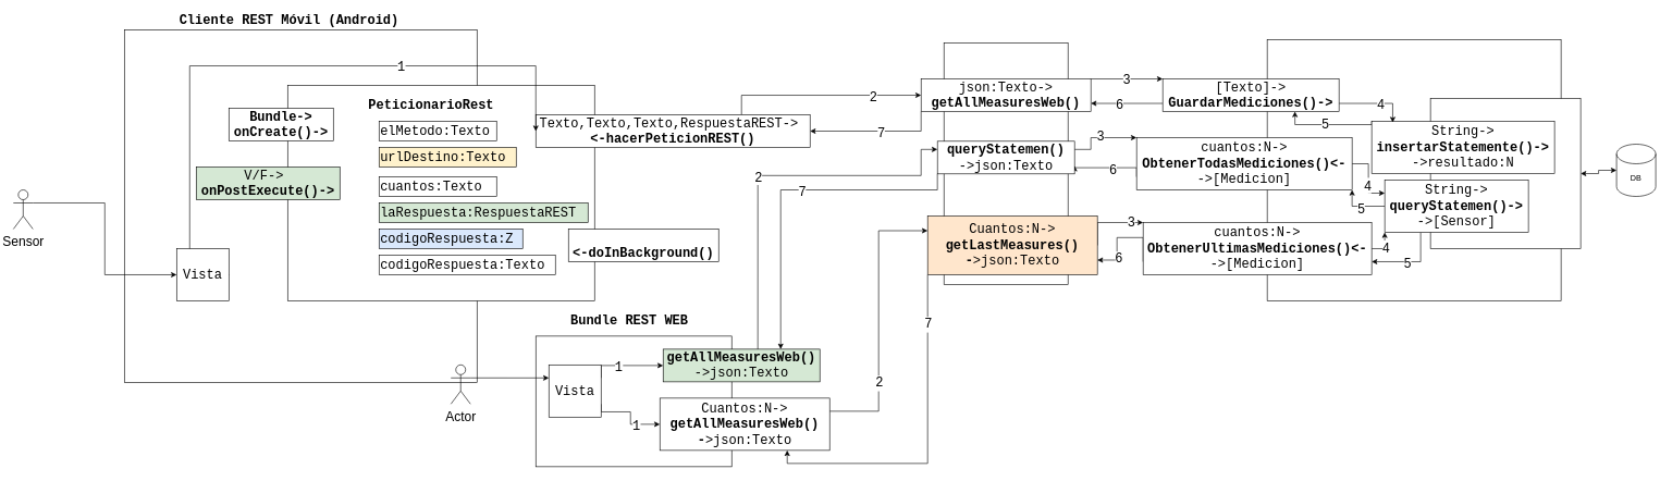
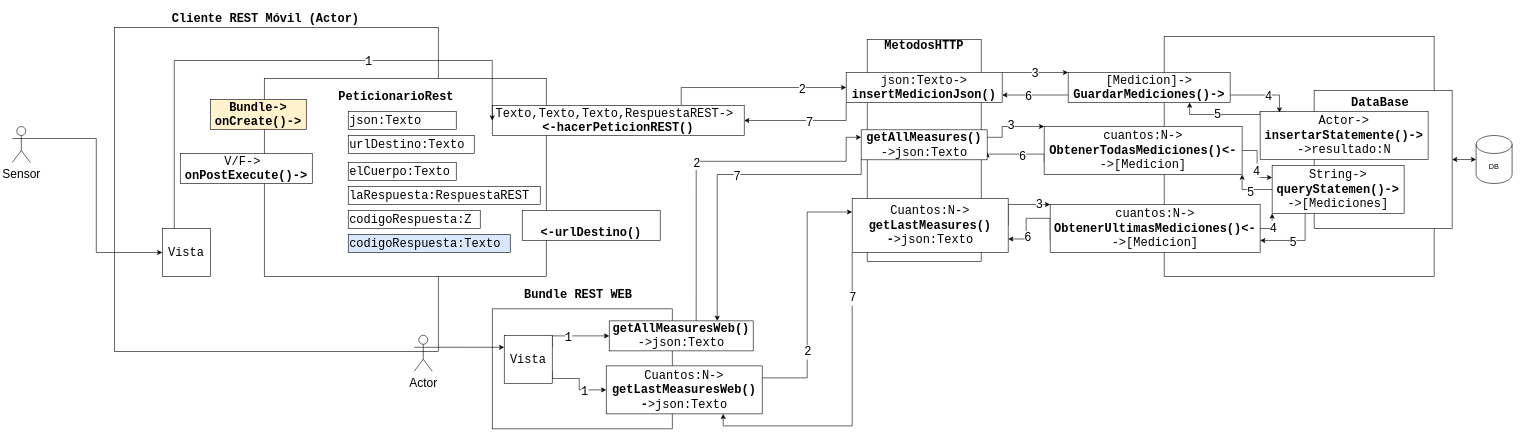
- <mxCell id="44" value="Cliente REST Móvil (Android)" style="text;html=1;strokeColor=none;fillColor=none;align=center;verticalAlign=middle;whiteSpace=wrap;rounded=0;fontStyle=1;fontFamily=Courier New;fontSize=20;" vertex="1" parent="1"><mxGeometry x="260" y="20" width="365" height="20" as="geometry" /></mxCell>
+ <mxCell id="44" value="Cliente REST Móvil (Actor)" style="text;html=1;strokeColor=none;fillColor=none;align=center;verticalAlign=middle;whiteSpace=wrap;rounded=0;fontStyle=1;fontFamily=Courier New;fontSize=20;" vertex="1" parent="1"><mxGeometry x="260" y="20" width="365" height="20" as="geometry" /></mxCell>
+ <mxCell id="24" value="MetodosHTTP" style="text;html=1;strokeColor=none;fillColor=none;align=center;verticalAlign=middle;whiteSpace=wrap;rounded=0;fontStyle=1;fontFamily=Courier New;fontSize=20;" vertex="1" parent="1"><mxGeometry x="1460" y="65" width="160" height="20" as="geometry" /></mxCell>
- <mxCell id="26" value="json:Texto-&amp;gt;&lt;br&gt;&lt;b&gt;getAllMeasuresWeb()&lt;/b&gt;" style="rounded=0;whiteSpace=wrap;html=1;fontFamily=Courier New;fontSize=20;align=center;fontStyle=0;autosize=1;" vertex="1" parent="1"><mxGeometry x="1410" y="120" width="260" height="50" as="geometry" /></mxCell>
+ <mxCell id="26" value="json:Texto-&amp;gt;&lt;br&gt;&lt;b&gt;insertMedicionJson()&lt;/b&gt;" style="rounded=0;whiteSpace=wrap;html=1;fontFamily=Courier New;fontSize=20;align=center;fontStyle=0;autosize=1;" vertex="1" parent="1"><mxGeometry x="1410" y="120" width="260" height="50" as="geometry" /></mxCell>
- <mxCell id="42" value="[Texto]-&amp;gt;&lt;br&gt;&lt;b&gt;GuardarMediciones()-&amp;gt;&lt;/b&gt;" style="rounded=0;whiteSpace=wrap;html=1;fontFamily=Courier New;fontSize=20;align=center;fontStyle=0;autosize=1;" vertex="1" parent="1"><mxGeometry x="1780" y="120" width="270" height="50" as="geometry" /></mxCell>
+ <mxCell id="42" value="[Medicion]-&amp;gt;&lt;br&gt;&lt;b&gt;GuardarMediciones()-&amp;gt;&lt;/b&gt;" style="rounded=0;whiteSpace=wrap;html=1;fontFamily=Courier New;fontSize=20;align=center;fontStyle=0;autosize=1;" vertex="1" parent="1"><mxGeometry x="1780" y="120" width="270" height="50" as="geometry" /></mxCell>
+ <mxCell id="14" value="DataBase" style="text;html=1;strokeColor=none;fillColor=none;align=center;verticalAlign=middle;whiteSpace=wrap;rounded=0;fontStyle=1;fontFamily=Courier New;fontSize=20;" vertex="1" parent="1"><mxGeometry x="2220" y="160" width="160" height="20" as="geometry" /></mxCell>
- <mxCell id="58" value="&lt;div&gt;&lt;/div&gt;&lt;b&gt;Bundle-&amp;gt;&lt;br&gt;onCreate()-&amp;gt;&lt;/b&gt;" style="rounded=0;whiteSpace=wrap;html=1;fontFamily=Courier New;fontSize=20;align=center;fontStyle=0;autosize=1;" vertex="1" parent="1"><mxGeometry x="350" y="165" width="160" height="50" as="geometry" /></mxCell>
+ <mxCell id="58" value="&lt;div&gt;&lt;/div&gt;&lt;b&gt;Bundle-&amp;gt;&lt;br&gt;onCreate()-&amp;gt;&lt;/b&gt;" style="rounded=0;whiteSpace=wrap;html=1;fontFamily=Courier New;fontSize=20;align=center;fontStyle=0;autosize=1;fillColor=#fff2cc;" vertex="1" parent="1"><mxGeometry x="350" y="165" width="160" height="50" as="geometry" /></mxCell>
- <mxCell id="59" value="elMetodo:Texto" style="rounded=0;whiteSpace=wrap;html=1;fontFamily=Courier New;fontSize=20;align=left;fontStyle=0;autosize=1;" vertex="1" parent="1"><mxGeometry x="580" y="185" width="180" height="30" as="geometry" /></mxCell>
+ <mxCell id="59" value="json:Texto" style="rounded=0;whiteSpace=wrap;html=1;fontFamily=Courier New;fontSize=20;align=left;fontStyle=0;autosize=1;" vertex="1" parent="1"><mxGeometry x="580" y="185" width="180" height="30" as="geometry" /></mxCell>
- <mxCell id="17" value="String-&amp;gt;&lt;br&gt;&lt;b&gt;insertarStatemente()-&amp;gt;&lt;/b&gt;&lt;br&gt;-&amp;gt;resultado:N" style="rounded=0;whiteSpace=wrap;html=1;fontFamily=Courier New;fontSize=20;align=center;fontStyle=0;autosize=1;" vertex="1" parent="1"><mxGeometry x="2100" y="185" width="280" height="80" as="geometry" /></mxCell>
+ <mxCell id="17" value="Actor-&amp;gt;&lt;br&gt;&lt;b&gt;insertarStatemente()-&amp;gt;&lt;/b&gt;&lt;br&gt;-&amp;gt;resultado:N" style="rounded=0;whiteSpace=wrap;html=1;fontFamily=Courier New;fontSize=20;align=center;fontStyle=0;autosize=1;" vertex="1" parent="1"><mxGeometry x="2100" y="185" width="280" height="80" as="geometry" /></mxCell>
- <mxCell id="63" value="urlDestino:Texto" style="rounded=0;whiteSpace=wrap;html=1;fontFamily=Courier New;fontSize=20;align=left;fontStyle=0;autosize=1;fillColor=#fff2cc;" vertex="1" parent="1"><mxGeometry x="580" y="225" width="210" height="30" as="geometry" /></mxCell>
+ <mxCell id="63" value="urlDestino:Texto" style="rounded=0;whiteSpace=wrap;html=1;fontFamily=Courier New;fontSize=20;align=left;fontStyle=0;autosize=1;" vertex="1" parent="1"><mxGeometry x="580" y="225" width="210" height="30" as="geometry" /></mxCell>
- <mxCell id="29" value="&lt;b&gt;queryStatemen()&lt;br&gt;&lt;/b&gt;-&amp;gt;json:Texto" style="rounded=0;whiteSpace=wrap;html=1;fontFamily=Courier New;fontSize=20;align=center;fontStyle=0;autosize=1;" vertex="1" parent="1"><mxGeometry x="1435" y="215.5" width="210" height="50" as="geometry" /></mxCell>
+ <mxCell id="29" value="&lt;b&gt;getAllMeasures()&lt;br&gt;&lt;/b&gt;-&amp;gt;json:Texto" style="rounded=0;whiteSpace=wrap;html=1;fontFamily=Courier New;fontSize=20;align=center;fontStyle=0;autosize=1;" vertex="1" parent="1"><mxGeometry x="1435" y="215.5" width="210" height="50" as="geometry" /></mxCell>
- <mxCell id="11" value="DB" style="shape=cylinder3;whiteSpace=wrap;html=1;boundedLbl=1;backgroundOutline=1;size=15;" vertex="1" parent="1"><mxGeometry x="2475" y="220" width="60" height="80" as="geometry" /></mxCell>
+ <mxCell id="11" value="DB" style="shape=cylinder3;whiteSpace=wrap;html=1;boundedLbl=1;backgroundOutline=1;size=15;" vertex="1" parent="1"><mxGeometry x="2460" y="225" width="60" height="80" as="geometry" /></mxCell>
- <mxCell id="62" value="V/F-&amp;gt;&amp;nbsp;&lt;br&gt;&lt;b&gt;onPostExecute()-&amp;gt;&lt;/b&gt;" style="rounded=0;whiteSpace=wrap;html=1;fontFamily=Courier New;fontSize=20;align=center;fontStyle=0;autosize=1;fillColor=#d5e8d4;" vertex="1" parent="1"><mxGeometry x="300" y="255" width="220" height="50" as="geometry" /></mxCell>
+ <mxCell id="62" value="V/F-&amp;gt;&amp;nbsp;&lt;br&gt;&lt;b&gt;onPostExecute()-&amp;gt;&lt;/b&gt;" style="rounded=0;whiteSpace=wrap;html=1;fontFamily=Courier New;fontSize=20;align=center;fontStyle=0;autosize=1;" vertex="1" parent="1"><mxGeometry x="300" y="255" width="220" height="50" as="geometry" /></mxCell>
- <mxCell id="60" value="cuantos:Texto" style="rounded=0;whiteSpace=wrap;html=1;fontFamily=Courier New;fontSize=20;align=left;fontStyle=0;autosize=1;" vertex="1" parent="1"><mxGeometry x="580" y="270" width="180" height="30" as="geometry" /></mxCell>
+ <mxCell id="60" value="elCuerpo:Texto" style="rounded=0;whiteSpace=wrap;html=1;fontFamily=Courier New;fontSize=20;align=left;fontStyle=0;autosize=1;" vertex="1" parent="1"><mxGeometry x="580" y="270" width="180" height="30" as="geometry" /></mxCell>
- <mxCell id="22" value="String-&amp;gt;&lt;br&gt;&lt;b&gt;queryStatemen()-&amp;gt;&lt;/b&gt;&lt;br&gt;-&amp;gt;[Sensor]" style="rounded=0;whiteSpace=wrap;html=1;fontFamily=Courier New;fontSize=20;align=center;fontStyle=0;autosize=1;" vertex="1" parent="1"><mxGeometry x="2120" y="275" width="220" height="80" as="geometry" /></mxCell>
+ <mxCell id="22" value="String-&amp;gt;&lt;br&gt;&lt;b&gt;queryStatemen()-&amp;gt;&lt;/b&gt;&lt;br&gt;-&amp;gt;[Mediciones]" style="rounded=0;whiteSpace=wrap;html=1;fontFamily=Courier New;fontSize=20;align=center;fontStyle=0;autosize=1;" vertex="1" parent="1"><mxGeometry x="2120" y="275" width="220" height="80" as="geometry" /></mxCell>
- <mxCell id="83" value="Sensor" style="shape=umlActor;verticalLabelPosition=bottom;verticalAlign=top;html=1;outlineConnect=0;fontSize=20;" vertex="1" parent="1"><mxGeometry x="20" y="290" width="30" height="60" as="geometry" /></mxCell>
+ <mxCell id="83" value="Sensor" style="shape=umlActor;verticalLabelPosition=bottom;verticalAlign=top;html=1;outlineConnect=0;fontSize=20;" vertex="1" parent="1"><mxGeometry x="20" y="210" width="30" height="60" as="geometry" /></mxCell>
- <mxCell id="61" value="laRespuesta:RespuestaREST" style="rounded=0;whiteSpace=wrap;html=1;fontFamily=Courier New;fontSize=20;align=left;fontStyle=0;autosize=1;fillColor=#d5e8d4;" vertex="1" parent="1"><mxGeometry x="580" y="310" width="320" height="30" as="geometry" /></mxCell>
+ <mxCell id="61" value="laRespuesta:RespuestaREST" style="rounded=0;whiteSpace=wrap;html=1;fontFamily=Courier New;fontSize=20;align=left;fontStyle=0;autosize=1;" vertex="1" parent="1"><mxGeometry x="580" y="310" width="320" height="30" as="geometry" /></mxCell>
- <mxCell id="64" value="codigoRespuesta:Z" style="rounded=0;whiteSpace=wrap;html=1;fontFamily=Courier New;fontSize=20;align=left;fontStyle=0;autosize=1;fillColor=#dae8fc;" vertex="1" parent="1"><mxGeometry x="580" y="350" width="220" height="30" as="geometry" /></mxCell>
+ <mxCell id="64" value="codigoRespuesta:Z" style="rounded=0;whiteSpace=wrap;html=1;fontFamily=Courier New;fontSize=20;align=left;fontStyle=0;autosize=1;" vertex="1" parent="1"><mxGeometry x="580" y="350" width="220" height="30" as="geometry" /></mxCell>
- <mxCell id="66" value="&lt;br&gt;&lt;b&gt;&amp;lt;-doInBackground()&lt;/b&gt;" style="rounded=0;whiteSpace=wrap;html=1;fontFamily=Courier New;fontSize=20;align=center;fontStyle=0;autosize=1;" vertex="1" parent="1"><mxGeometry x="870" y="350" width="230" height="50" as="geometry" /></mxCell>
+ <mxCell id="66" value="&lt;br&gt;&lt;b&gt;&amp;lt;-urlDestino()&lt;/b&gt;" style="rounded=0;whiteSpace=wrap;html=1;fontFamily=Courier New;fontSize=20;align=center;fontStyle=0;autosize=1;" vertex="1" parent="1"><mxGeometry x="870" y="350" width="230" height="50" as="geometry" /></mxCell>
- <mxCell id="34" value="Cuantos:N-&amp;gt;&lt;br&gt;&lt;b&gt;getLastMeasures()&lt;/b&gt;&lt;br&gt;&lt;b&gt;-&lt;/b&gt;&amp;gt;json:Texto" style="rounded=0;whiteSpace=wrap;html=1;fontFamily=Courier New;fontSize=20;align=center;fontStyle=0;autosize=1;fillColor=#ffe6cc;" vertex="1" parent="1"><mxGeometry x="1420" y="330" width="260" height="90" as="geometry" /></mxCell>
+ <mxCell id="34" value="Cuantos:N-&amp;gt;&lt;br&gt;&lt;b&gt;getLastMeasures()&lt;/b&gt;&lt;br&gt;&lt;b&gt;-&lt;/b&gt;&amp;gt;json:Texto" style="rounded=0;whiteSpace=wrap;html=1;fontFamily=Courier New;fontSize=20;align=center;fontStyle=0;autosize=1;" vertex="1" parent="1"><mxGeometry x="1420" y="330" width="260" height="90" as="geometry" /></mxCell>
- <mxCell id="65" value="codigoRespuesta:Texto" style="rounded=0;whiteSpace=wrap;html=1;fontFamily=Courier New;fontSize=20;align=left;fontStyle=0;autosize=1;" vertex="1" parent="1"><mxGeometry x="580" y="390" width="270" height="30" as="geometry" /></mxCell>
+ <mxCell id="65" value="codigoRespuesta:Texto" style="rounded=0;whiteSpace=wrap;html=1;fontFamily=Courier New;fontSize=20;align=left;fontStyle=0;autosize=1;fillColor=#dae8fc;" vertex="1" parent="1"><mxGeometry x="580" y="390" width="270" height="30" as="geometry" /></mxCell>
- <mxCell id="68" value="&lt;b&gt;getAllMeasuresWeb()&lt;br&gt;&lt;/b&gt;-&amp;gt;json:Texto" style="rounded=0;whiteSpace=wrap;html=1;fontFamily=Courier New;fontSize=20;align=center;fontStyle=0;autosize=1;fillColor=#d5e8d4;" vertex="1" parent="1"><mxGeometry x="1015" y="534" width="240" height="50" as="geometry" /></mxCell>
+ <mxCell id="68" value="&lt;b&gt;getAllMeasuresWeb()&lt;br&gt;&lt;/b&gt;-&amp;gt;json:Texto" style="rounded=0;whiteSpace=wrap;html=1;fontFamily=Courier New;fontSize=20;align=center;fontStyle=0;autosize=1;" vertex="1" parent="1"><mxGeometry x="1015" y="534" width="240" height="50" as="geometry" /></mxCell>
- <mxCell id="71" value="Cuantos:N-&amp;gt;&lt;br&gt;&lt;b&gt;getAllMeasuresWeb()&lt;/b&gt;&lt;br&gt;&lt;b&gt;-&lt;/b&gt;&amp;gt;json:Texto" style="rounded=0;whiteSpace=wrap;html=1;fontFamily=Courier New;fontSize=20;align=center;fontStyle=0;autosize=1;" vertex="1" parent="1"><mxGeometry x="1010" y="609" width="260" height="80" as="geometry" /></mxCell>
+ <mxCell id="71" value="Cuantos:N-&amp;gt;&lt;br&gt;&lt;b&gt;getLastMeasuresWeb()&lt;/b&gt;&lt;br&gt;&lt;b&gt;-&lt;/b&gt;&amp;gt;json:Texto" style="rounded=0;whiteSpace=wrap;html=1;fontFamily=Courier New;fontSize=20;align=center;fontStyle=0;autosize=1;" vertex="1" parent="1"><mxGeometry x="1010" y="609" width="260" height="80" as="geometry" /></mxCell>
